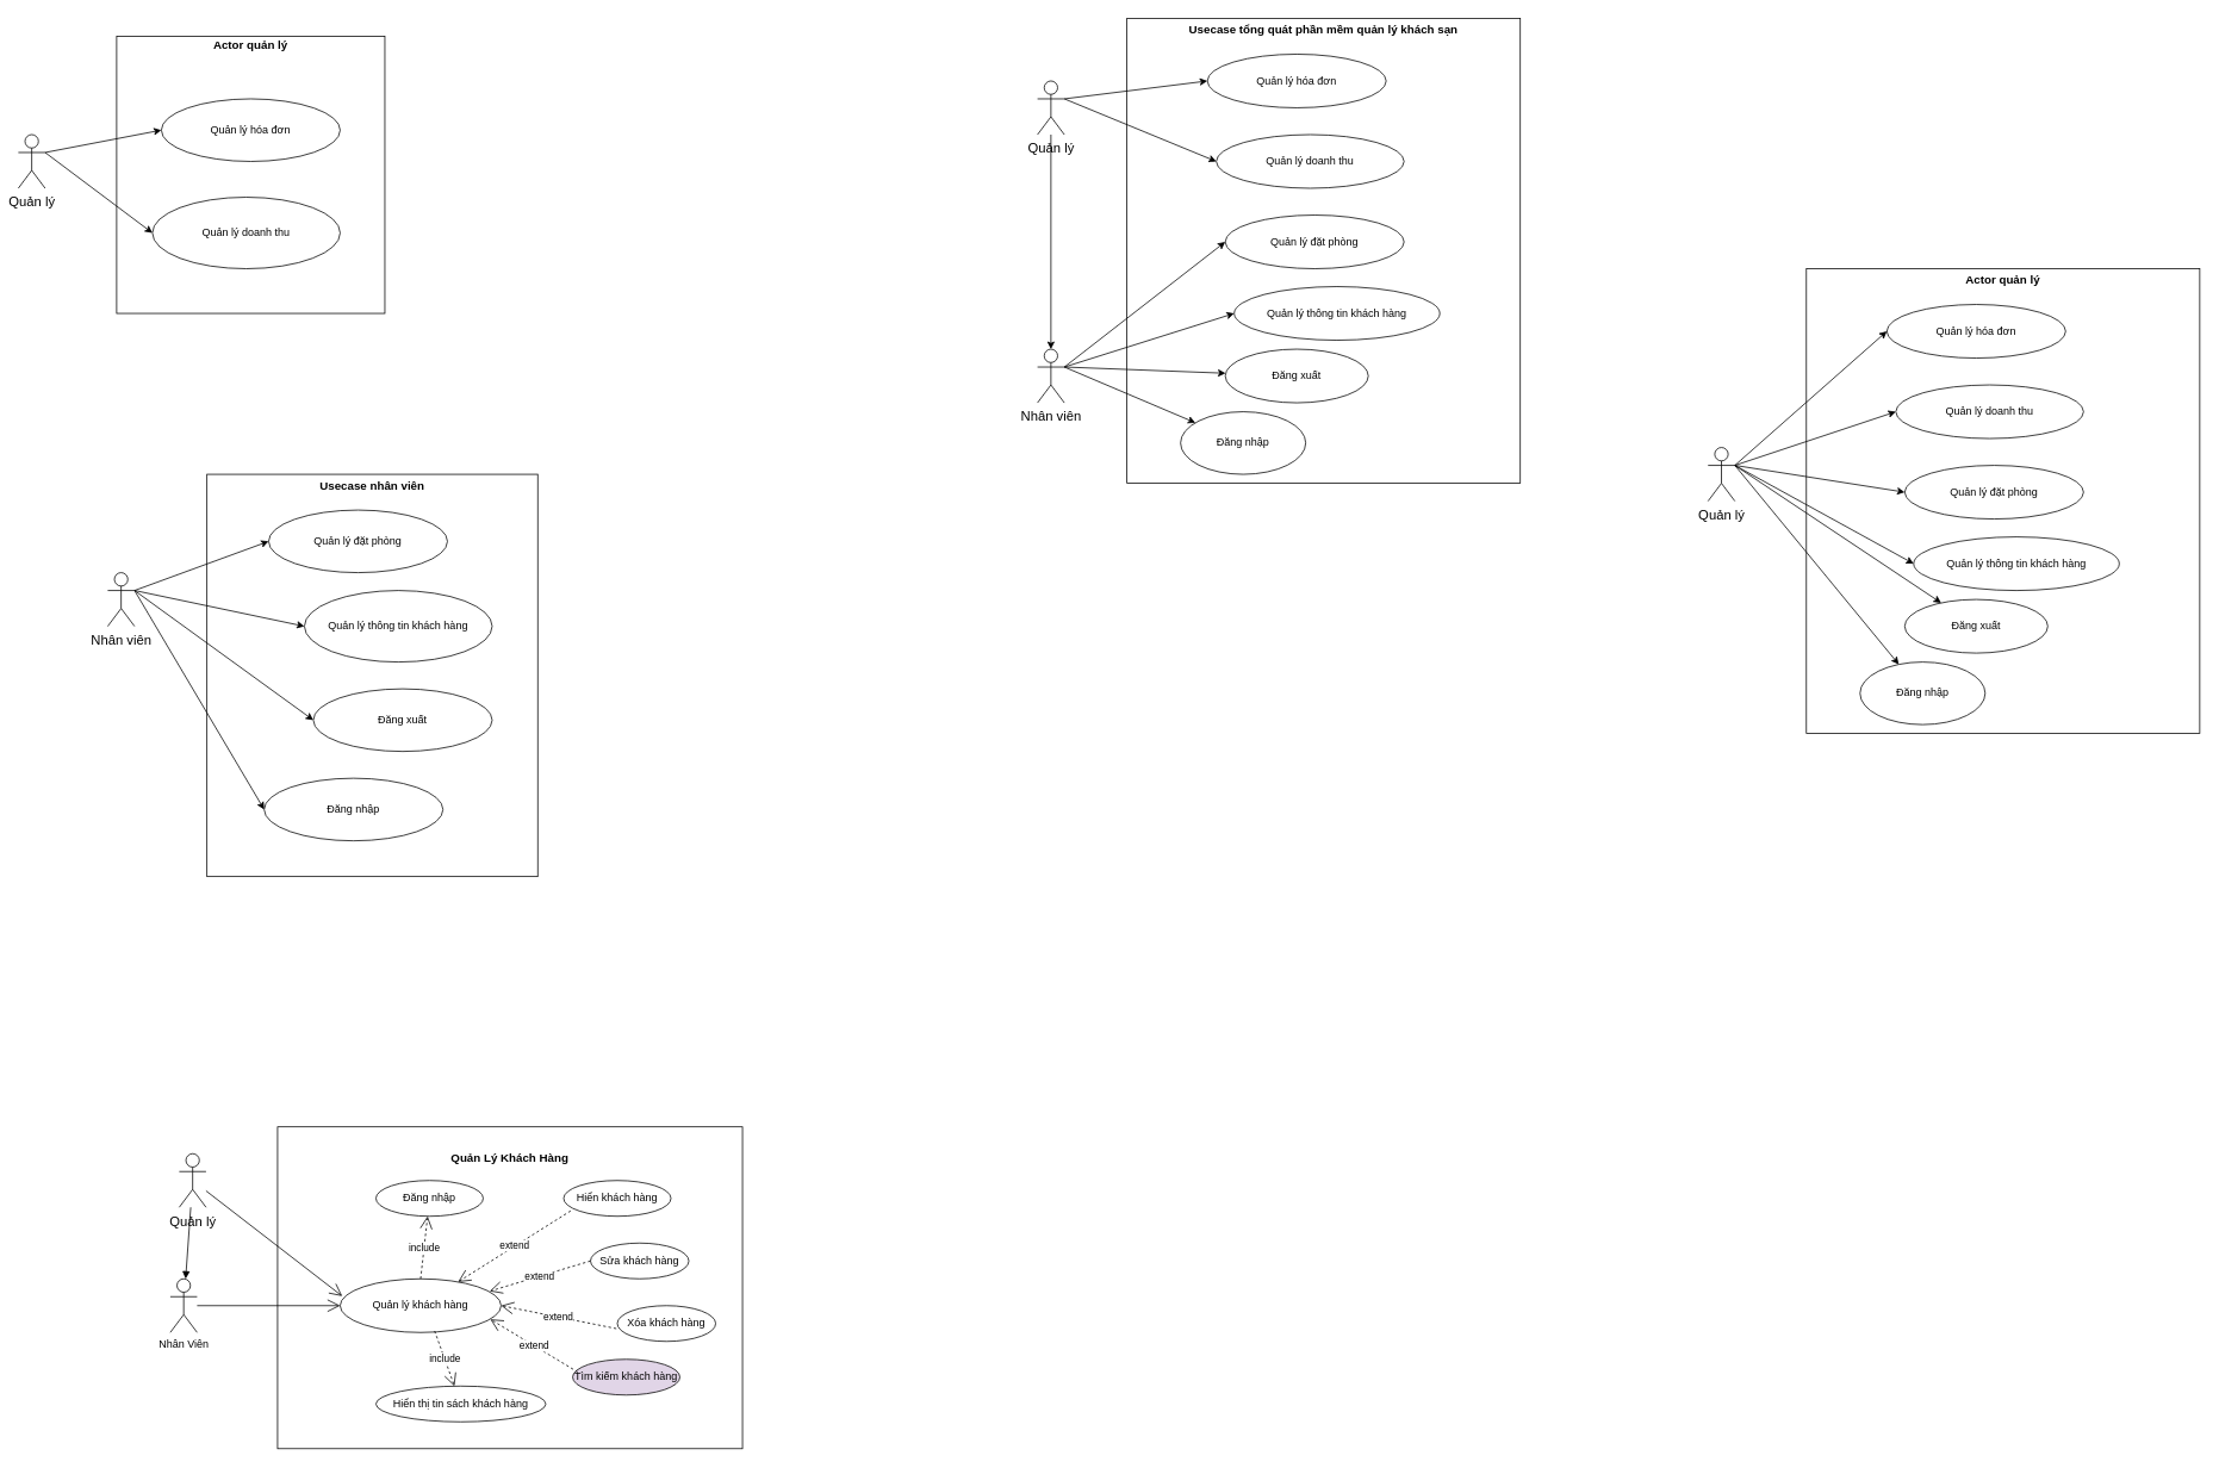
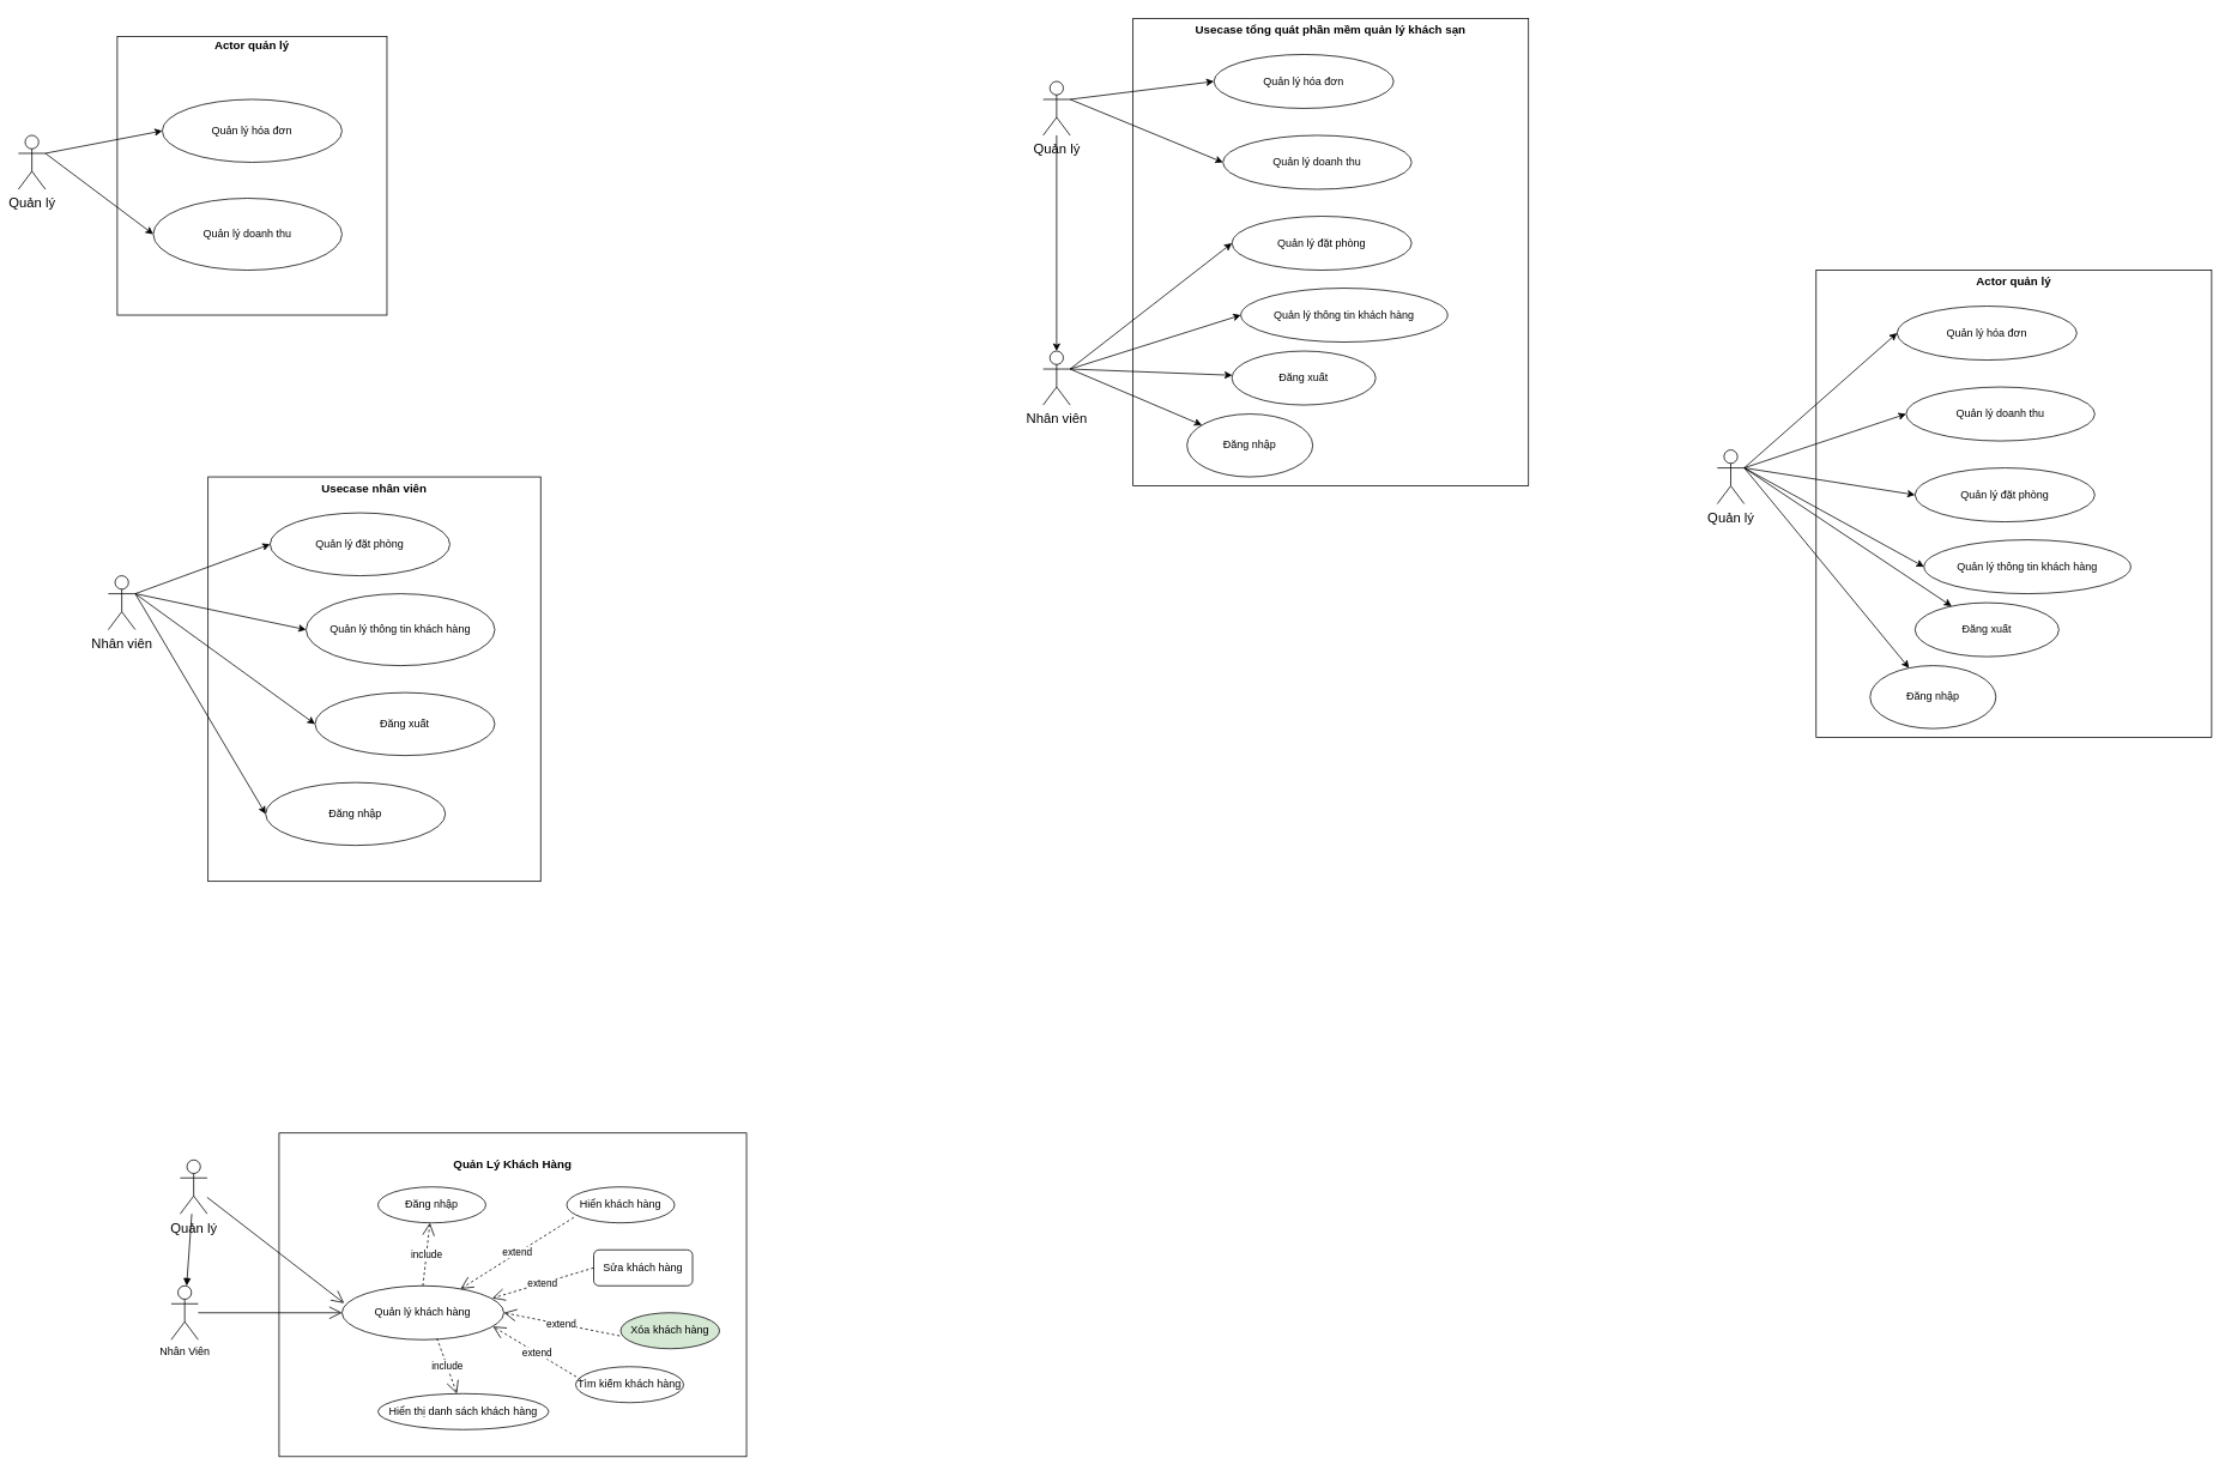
- <mxCell id="58" value="Sửa khách hàng" style="ellipse;whiteSpace=wrap;html=1;" vertex="1" parent="1"><mxGeometry x="660" y="1390" width="110" height="40" as="geometry" /></mxCell>
+ <mxCell id="58" value="Sửa khách hàng" style="whiteSpace=wrap;html=1;rounded=1;" vertex="1" parent="1"><mxGeometry x="660" y="1390" width="110" height="40" as="geometry" /></mxCell>
- <mxCell id="59" value="Xóa khách hàng" style="ellipse;whiteSpace=wrap;html=1;" vertex="1" parent="1"><mxGeometry x="690" y="1460" width="110" height="40" as="geometry" /></mxCell>
+ <mxCell id="59" value="Xóa khách hàng" style="ellipse;whiteSpace=wrap;html=1;fillColor=#d5e8d4;" vertex="1" parent="1"><mxGeometry x="690" y="1460" width="110" height="40" as="geometry" /></mxCell>
- <mxCell id="61" value="Tìm kiếm khách hàng" style="ellipse;whiteSpace=wrap;html=1;fillColor=#e1d5e7;" vertex="1" parent="1"><mxGeometry x="640" y="1520" width="120" height="40" as="geometry" /></mxCell>
+ <mxCell id="61" value="Tìm kiếm khách hàng" style="ellipse;whiteSpace=wrap;html=1;" vertex="1" parent="1"><mxGeometry x="640" y="1520" width="120" height="40" as="geometry" /></mxCell>
- <mxCell id="60" value="Hiển thị tin sách khách hàng" style="ellipse;whiteSpace=wrap;html=1;" vertex="1" parent="1"><mxGeometry x="420" y="1550" width="190" height="40" as="geometry" /></mxCell>
+ <mxCell id="60" value="Hiển thị danh sách khách hàng" style="ellipse;whiteSpace=wrap;html=1;" vertex="1" parent="1"><mxGeometry x="420" y="1550" width="190" height="40" as="geometry" /></mxCell>
